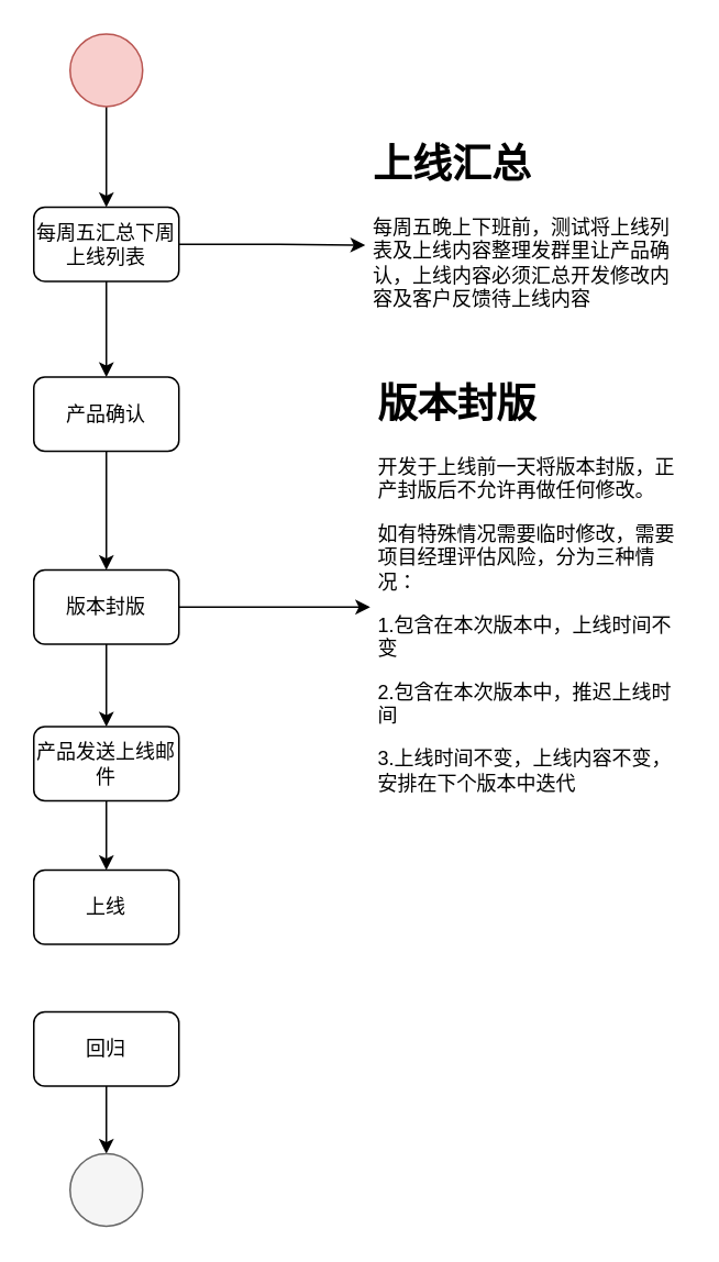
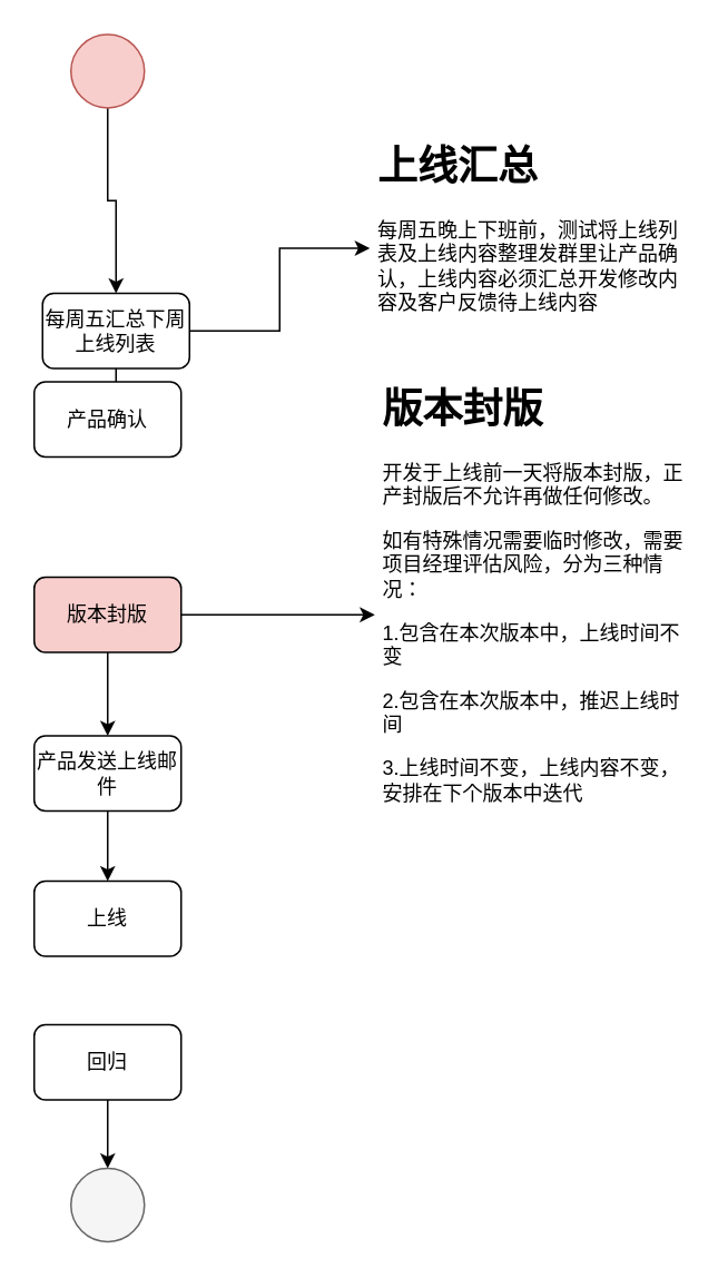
- <mxCell id="4" value="每周五汇总下周上线列表" style="rounded=1;whiteSpace=wrap;html=1;" vertex="1" parent="1"><mxGeometry x="20" y="125" width="88" height="45" as="geometry" /></mxCell>
+ <mxCell id="4" value="每周五汇总下周上线列表" style="rounded=1;whiteSpace=wrap;html=1;" vertex="1" parent="1"><mxGeometry x="25" y="175" width="88" height="45" as="geometry" /></mxCell>
- <mxCell id="8" style="edgeStyle=orthogonalEdgeStyle;rounded=0;orthogonalLoop=1;jettySize=auto;html=1;" edge="1" parent="1" source="9" target="12"><mxGeometry relative="1" as="geometry" /></mxCell>
- <mxCell id="12" value="版本封版" style="rounded=1;whiteSpace=wrap;html=1;" vertex="1" parent="1"><mxGeometry x="20" y="345" width="88" height="45" as="geometry" /></mxCell>
+ <mxCell id="12" value="版本封版" style="rounded=1;whiteSpace=wrap;html=1;fillColor=#f8cecc;" vertex="1" parent="1"><mxGeometry x="20" y="345" width="88" height="45" as="geometry" /></mxCell>
